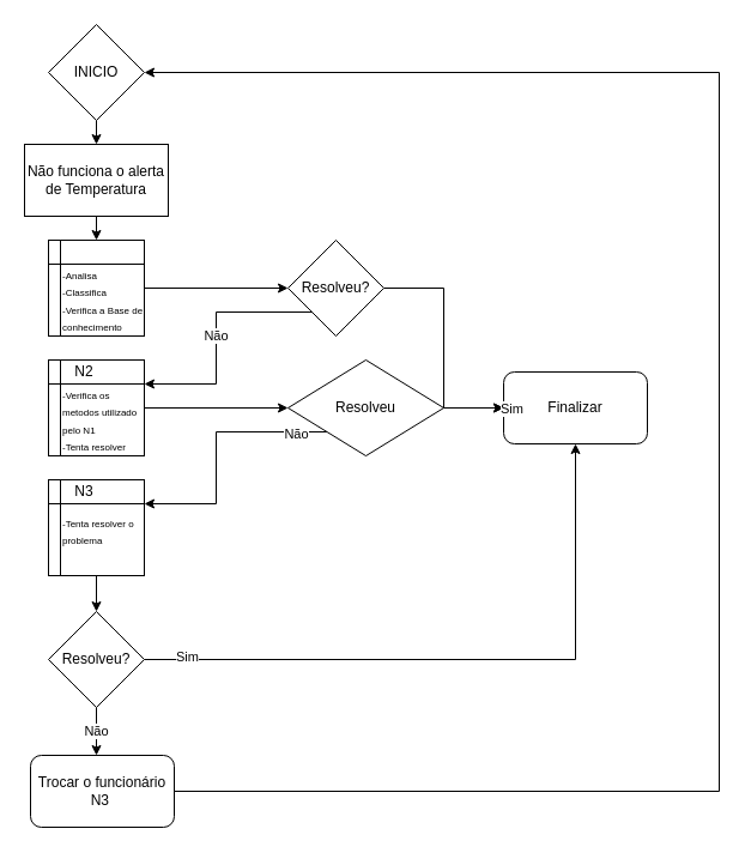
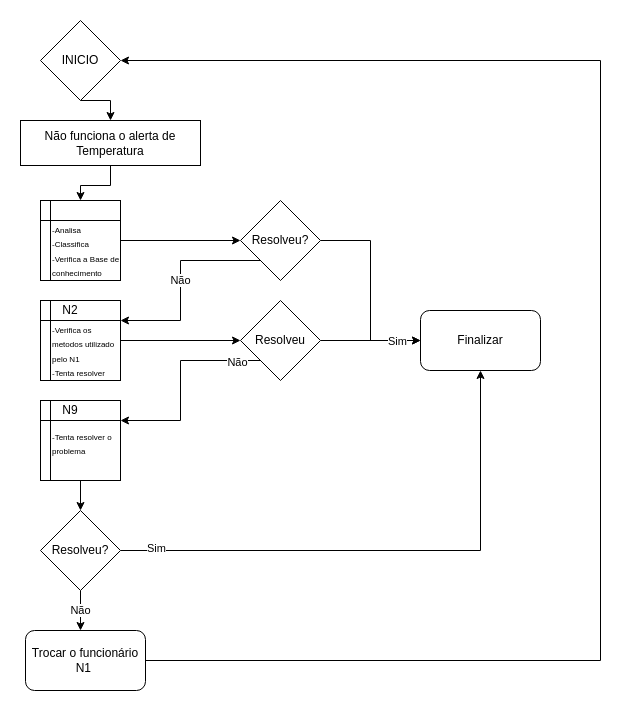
- <mxCell id="5" value="Não funciona o alerta de Temperatura" style="rounded=0;whiteSpace=wrap;html=1;" parent="1" vertex="1"><mxGeometry x="20" y="120" width="120" height="60" as="geometry" /></mxCell>
+ <mxCell id="5" value="Não funciona o alerta de Temperatura" style="rounded=0;whiteSpace=wrap;html=1;" parent="1" vertex="1"><mxGeometry x="20" y="120" width="180" height="45" as="geometry" /></mxCell>
- <mxCell id="20" value="Resolveu" style="rhombus;whiteSpace=wrap;html=1;" parent="1" vertex="1"><mxGeometry x="240" y="300" width="130" height="80" as="geometry" /></mxCell>
+ <mxCell id="20" value="Resolveu" style="rhombus;whiteSpace=wrap;html=1;" parent="1" vertex="1"><mxGeometry x="240" y="300" width="80" height="80" as="geometry" /></mxCell>
- <mxCell id="28" value="N3" style="text;html=1;strokeColor=none;fillColor=none;align=center;verticalAlign=middle;whiteSpace=wrap;rounded=0;" vertex="1" parent="1"><mxGeometry x="50" y="400" width="40" height="20" as="geometry" /></mxCell>
+ <mxCell id="28" value="N9" style="text;html=1;strokeColor=none;fillColor=none;align=center;verticalAlign=middle;whiteSpace=wrap;rounded=0;" vertex="1" parent="1"><mxGeometry x="50" y="400" width="40" height="20" as="geometry" /></mxCell>
- <mxCell id="31" value="Trocar o funcionário N3&amp;nbsp;" style="rounded=1;whiteSpace=wrap;html=1;" vertex="1" parent="1"><mxGeometry x="25" y="630" width="120" height="60" as="geometry" /></mxCell>
+ <mxCell id="31" value="Trocar o funcionário N1&amp;nbsp;" style="rounded=1;whiteSpace=wrap;html=1;" vertex="1" parent="1"><mxGeometry x="25" y="630" width="120" height="60" as="geometry" /></mxCell>
